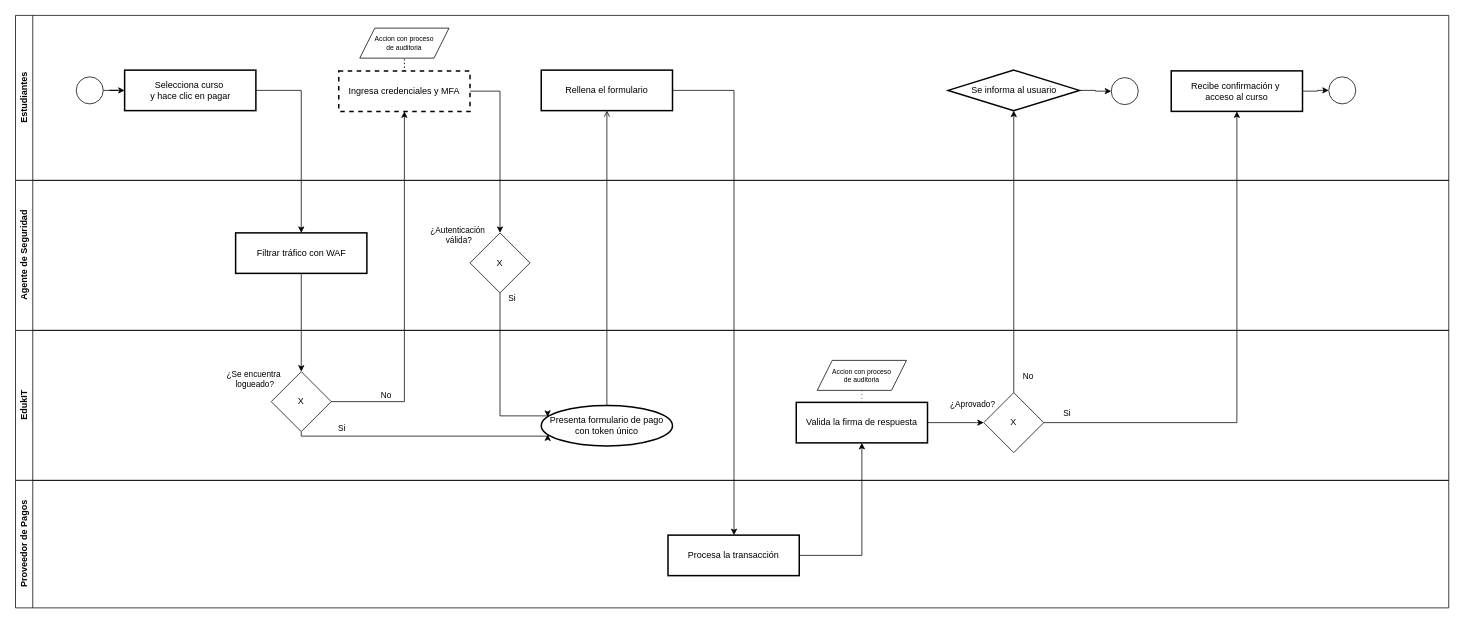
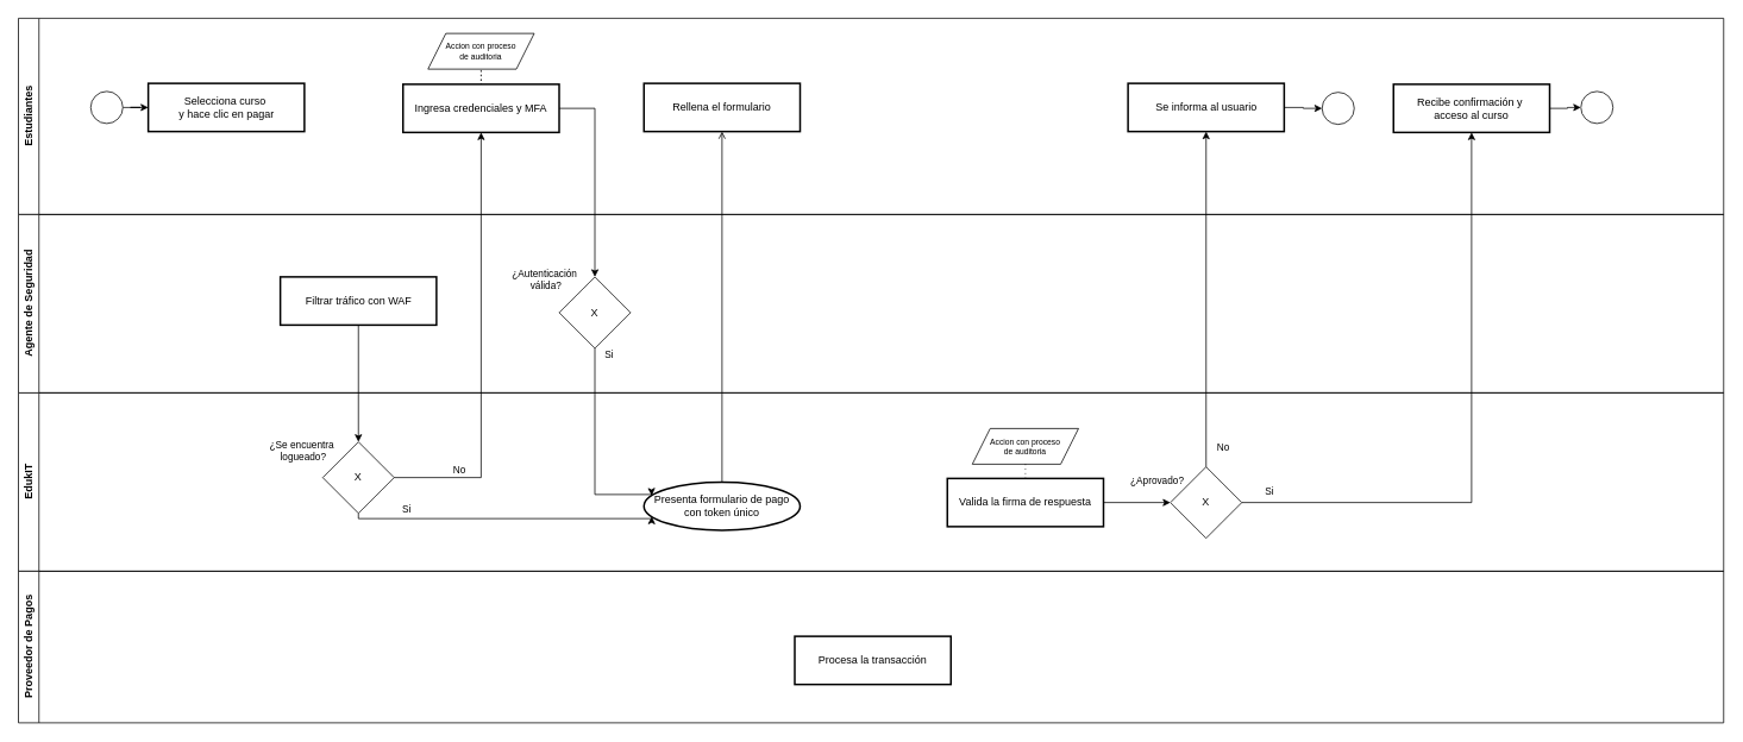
- <mxCell id="39" style="edgeStyle=orthogonalEdgeStyle;rounded=0;orthogonalLoop=1;jettySize=auto;html=1;" edge="1" parent="1" source="8" target="22"><mxGeometry relative="1" as="geometry"><Array as="points"><mxPoint x="978" y="120" /></Array></mxGeometry></mxCell>
- <mxCell id="11" value="Se informa al usuario" style="rhombus;whiteSpace=wrap;strokeWidth=2;" vertex="1" parent="2"><mxGeometry x="1243.5" y="73" width="175" height="54" as="geometry" /></mxCell>
+ <mxCell id="11" value="Se informa al usuario" style="whiteSpace=wrap;strokeWidth=2;" vertex="1" parent="2"><mxGeometry x="1243.5" y="73" width="175" height="54" as="geometry" /></mxCell>
- <mxCell id="7" value="Ingresa credenciales y MFA" style="whiteSpace=wrap;strokeWidth=2;dashed=1;" vertex="1" parent="2"><mxGeometry x="431" y="74" width="175" height="54" as="geometry" /></mxCell>
+ <mxCell id="7" value="Ingresa credenciales y MFA" style="whiteSpace=wrap;strokeWidth=2;" vertex="1" parent="2"><mxGeometry x="431" y="74" width="175" height="54" as="geometry" /></mxCell>
- <mxCell id="47" style="edgeStyle=orthogonalEdgeStyle;rounded=0;orthogonalLoop=1;jettySize=auto;html=1;entryX=0.5;entryY=0;entryDx=0;entryDy=0;" edge="1" parent="1" source="3" target="25"><mxGeometry relative="1" as="geometry"><Array as="points"><mxPoint x="401" y="120" /></Array></mxGeometry></mxCell>
- <mxCell id="40" style="edgeStyle=orthogonalEdgeStyle;rounded=0;orthogonalLoop=1;jettySize=auto;html=1;entryX=0.5;entryY=1;entryDx=0;entryDy=0;" edge="1" parent="1" source="22" target="27"><mxGeometry relative="1" as="geometry"><mxPoint x="1186" y="740" as="targetPoint" /><Array as="points"><mxPoint x="1149" y="740" /></Array></mxGeometry></mxCell>
